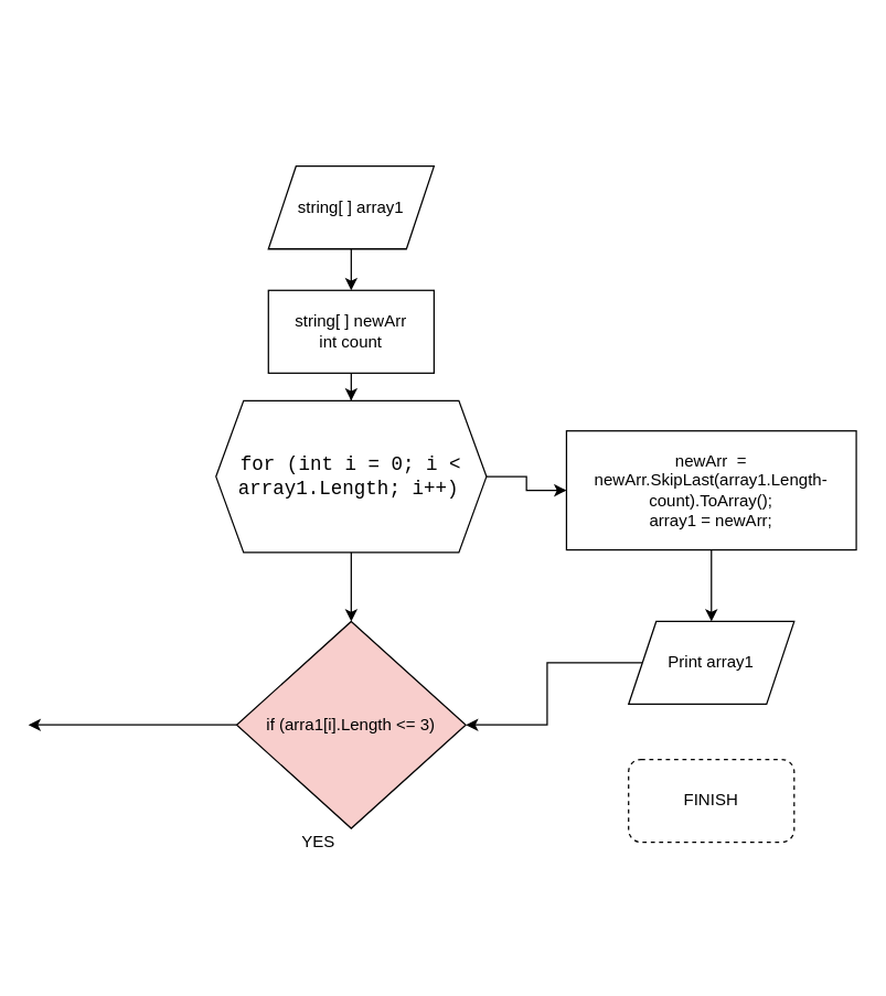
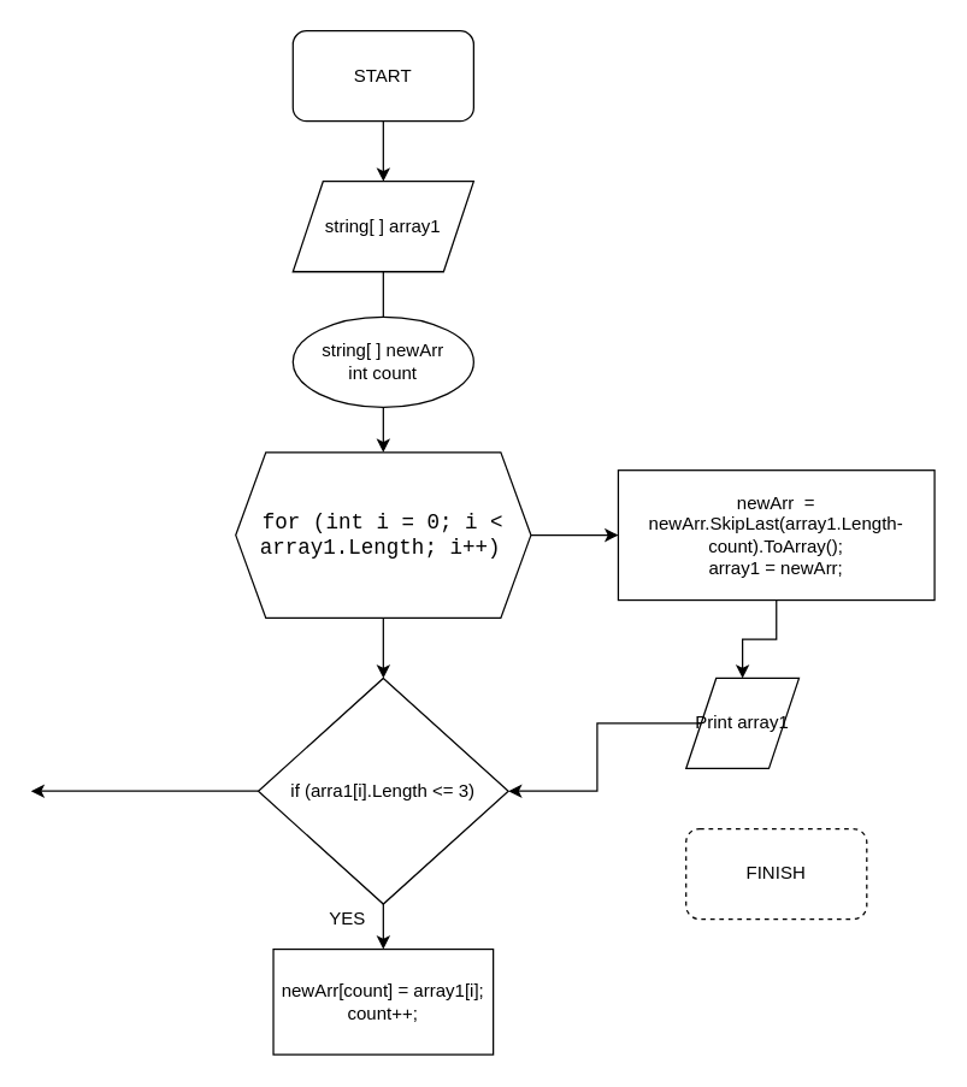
+ <mxCell id="3" value="START" style="rounded=1;whiteSpace=wrap;html=1;" vertex="1" parent="1"><mxGeometry x="194" y="20" width="120" height="60" as="geometry" /></mxCell>
+ <mxCell id="2" value="" style="edgeStyle=orthogonalEdgeStyle;rounded=0;orthogonalLoop=1;jettySize=auto;html=1;" edge="1" parent="1" source="3" target="5"><mxGeometry relative="1" as="geometry" /></mxCell>
- <mxCell id="4" value="" style="edgeStyle=orthogonalEdgeStyle;rounded=0;orthogonalLoop=1;jettySize=auto;html=1;" edge="1" parent="1" source="5" target="7"><mxGeometry relative="1" as="geometry" /></mxCell>
+ <mxCell id="4" value="" style="edgeStyle=orthogonalEdgeStyle;rounded=0;orthogonalLoop=1;jettySize=auto;html=1;endArrow=none;" edge="1" parent="1" source="5" target="7"><mxGeometry relative="1" as="geometry" /></mxCell>
- <mxCell id="7" value="string[ ] newArr&lt;br&gt;int count" style="rounded=0;whiteSpace=wrap;html=1;" vertex="1" parent="1"><mxGeometry x="194" y="210" width="120" height="60" as="geometry" /></mxCell>
+ <mxCell id="7" value="string[ ] newArr&lt;br&gt;int count" style="ellipse;whiteSpace=wrap;html=1;" vertex="1" parent="1"><mxGeometry x="194" y="210" width="120" height="60" as="geometry" /></mxCell>
- <mxCell id="10" value="&lt;span style=&quot;background-color: rgb(255, 255, 255);&quot;&gt;&lt;span style=&quot;font-family: Consolas, &amp;quot;Courier New&amp;quot;, monospace; font-size: 14px;&quot;&gt;for&lt;/span&gt;&lt;span style=&quot;font-family: Consolas, &amp;quot;Courier New&amp;quot;, monospace; font-size: 14px;&quot;&gt; (&lt;/span&gt;&lt;span style=&quot;font-family: Consolas, &amp;quot;Courier New&amp;quot;, monospace; font-size: 14px;&quot;&gt;int&lt;/span&gt;&lt;span style=&quot;font-family: Consolas, &amp;quot;Courier New&amp;quot;, monospace; font-size: 14px;&quot;&gt; &lt;/span&gt;&lt;span style=&quot;font-family: Consolas, &amp;quot;Courier New&amp;quot;, monospace; font-size: 14px;&quot;&gt;i&lt;/span&gt;&lt;span style=&quot;font-family: Consolas, &amp;quot;Courier New&amp;quot;, monospace; font-size: 14px;&quot;&gt; &lt;/span&gt;&lt;span style=&quot;font-family: Consolas, &amp;quot;Courier New&amp;quot;, monospace; font-size: 14px;&quot;&gt;=&lt;/span&gt;&lt;span style=&quot;font-family: Consolas, &amp;quot;Courier New&amp;quot;, monospace; font-size: 14px;&quot;&gt; &lt;/span&gt;&lt;span style=&quot;font-family: Consolas, &amp;quot;Courier New&amp;quot;, monospace; font-size: 14px;&quot;&gt;0&lt;/span&gt;&lt;span style=&quot;font-family: Consolas, &amp;quot;Courier New&amp;quot;, monospace; font-size: 14px;&quot;&gt;; &lt;/span&gt;&lt;span style=&quot;font-family: Consolas, &amp;quot;Courier New&amp;quot;, monospace; font-size: 14px;&quot;&gt;i&lt;/span&gt;&lt;span style=&quot;font-family: Consolas, &amp;quot;Courier New&amp;quot;, monospace; font-size: 14px;&quot;&gt; &lt;/span&gt;&lt;span style=&quot;font-family: Consolas, &amp;quot;Courier New&amp;quot;, monospace; font-size: 14px;&quot;&gt;&amp;lt;&lt;/span&gt;&lt;span style=&quot;font-family: Consolas, &amp;quot;Courier New&amp;quot;, monospace; font-size: 14px;&quot;&gt; &lt;/span&gt;&lt;span style=&quot;font-family: Consolas, &amp;quot;Courier New&amp;quot;, monospace; font-size: 14px;&quot;&gt;array1&lt;/span&gt;&lt;span style=&quot;font-family: Consolas, &amp;quot;Courier New&amp;quot;, monospace; font-size: 14px;&quot;&gt;.&lt;/span&gt;&lt;span style=&quot;font-family: Consolas, &amp;quot;Courier New&amp;quot;, monospace; font-size: 14px;&quot;&gt;Length&lt;/span&gt;&lt;span style=&quot;font-family: Consolas, &amp;quot;Courier New&amp;quot;, monospace; font-size: 14px;&quot;&gt;; &lt;/span&gt;&lt;span style=&quot;font-family: Consolas, &amp;quot;Courier New&amp;quot;, monospace; font-size: 14px;&quot;&gt;i&lt;/span&gt;&lt;span style=&quot;font-family: Consolas, &amp;quot;Courier New&amp;quot;, monospace; font-size: 14px;&quot;&gt;++&lt;/span&gt;&lt;span style=&quot;font-family: Consolas, &amp;quot;Courier New&amp;quot;, monospace; font-size: 14px;&quot;&gt;)&lt;/span&gt;&amp;nbsp;&lt;/span&gt;" style="shape=hexagon;perimeter=hexagonPerimeter2;whiteSpace=wrap;html=1;fixedSize=1;" vertex="1" parent="1"><mxGeometry x="156" y="290" width="196" height="110" as="geometry" /></mxCell>
+ <mxCell id="10" value="&lt;span style=&quot;background-color: rgb(255, 255, 255);&quot;&gt;&lt;span style=&quot;font-family: Consolas, &amp;quot;Courier New&amp;quot;, monospace; font-size: 14px;&quot;&gt;for&lt;/span&gt;&lt;span style=&quot;font-family: Consolas, &amp;quot;Courier New&amp;quot;, monospace; font-size: 14px;&quot;&gt; (&lt;/span&gt;&lt;span style=&quot;font-family: Consolas, &amp;quot;Courier New&amp;quot;, monospace; font-size: 14px;&quot;&gt;int&lt;/span&gt;&lt;span style=&quot;font-family: Consolas, &amp;quot;Courier New&amp;quot;, monospace; font-size: 14px;&quot;&gt; &lt;/span&gt;&lt;span style=&quot;font-family: Consolas, &amp;quot;Courier New&amp;quot;, monospace; font-size: 14px;&quot;&gt;i&lt;/span&gt;&lt;span style=&quot;font-family: Consolas, &amp;quot;Courier New&amp;quot;, monospace; font-size: 14px;&quot;&gt; &lt;/span&gt;&lt;span style=&quot;font-family: Consolas, &amp;quot;Courier New&amp;quot;, monospace; font-size: 14px;&quot;&gt;=&lt;/span&gt;&lt;span style=&quot;font-family: Consolas, &amp;quot;Courier New&amp;quot;, monospace; font-size: 14px;&quot;&gt; &lt;/span&gt;&lt;span style=&quot;font-family: Consolas, &amp;quot;Courier New&amp;quot;, monospace; font-size: 14px;&quot;&gt;0&lt;/span&gt;&lt;span style=&quot;font-family: Consolas, &amp;quot;Courier New&amp;quot;, monospace; font-size: 14px;&quot;&gt;; &lt;/span&gt;&lt;span style=&quot;font-family: Consolas, &amp;quot;Courier New&amp;quot;, monospace; font-size: 14px;&quot;&gt;i&lt;/span&gt;&lt;span style=&quot;font-family: Consolas, &amp;quot;Courier New&amp;quot;, monospace; font-size: 14px;&quot;&gt; &lt;/span&gt;&lt;span style=&quot;font-family: Consolas, &amp;quot;Courier New&amp;quot;, monospace; font-size: 14px;&quot;&gt;&amp;lt;&lt;/span&gt;&lt;span style=&quot;font-family: Consolas, &amp;quot;Courier New&amp;quot;, monospace; font-size: 14px;&quot;&gt; &lt;/span&gt;&lt;span style=&quot;font-family: Consolas, &amp;quot;Courier New&amp;quot;, monospace; font-size: 14px;&quot;&gt;array1&lt;/span&gt;&lt;span style=&quot;font-family: Consolas, &amp;quot;Courier New&amp;quot;, monospace; font-size: 14px;&quot;&gt;.&lt;/span&gt;&lt;span style=&quot;font-family: Consolas, &amp;quot;Courier New&amp;quot;, monospace; font-size: 14px;&quot;&gt;Length&lt;/span&gt;&lt;span style=&quot;font-family: Consolas, &amp;quot;Courier New&amp;quot;, monospace; font-size: 14px;&quot;&gt;; &lt;/span&gt;&lt;span style=&quot;font-family: Consolas, &amp;quot;Courier New&amp;quot;, monospace; font-size: 14px;&quot;&gt;i&lt;/span&gt;&lt;span style=&quot;font-family: Consolas, &amp;quot;Courier New&amp;quot;, monospace; font-size: 14px;&quot;&gt;++&lt;/span&gt;&lt;span style=&quot;font-family: Consolas, &amp;quot;Courier New&amp;quot;, monospace; font-size: 14px;&quot;&gt;)&lt;/span&gt;&amp;nbsp;&lt;/span&gt;" style="shape=hexagon;perimeter=hexagonPerimeter2;whiteSpace=wrap;html=1;fixedSize=1;" vertex="1" parent="1"><mxGeometry x="156" y="300" width="196" height="110" as="geometry" /></mxCell>
- <mxCell id="19" value="Print array1" style="shape=parallelogram;perimeter=parallelogramPerimeter;whiteSpace=wrap;html=1;fixedSize=1;" vertex="1" parent="1"><mxGeometry x="455" y="450" width="120" height="60" as="geometry" /></mxCell>
+ <mxCell id="19" value="Print array1" style="shape=parallelogram;perimeter=parallelogramPerimeter;whiteSpace=wrap;html=1;fixedSize=1;" vertex="1" parent="1"><mxGeometry x="455" y="450" width="75" height="60" as="geometry" /></mxCell>
- <mxCell id="13" value="if (arra1[i].Length &amp;lt;= 3)" style="rhombus;whiteSpace=wrap;html=1;labelBackgroundColor=none;fontColor=#000000;fillColor=#f8cecc;" vertex="1" parent="1"><mxGeometry x="171" y="450" width="166" height="150" as="geometry" /></mxCell>
+ <mxCell id="13" value="if (arra1[i].Length &amp;lt;= 3)" style="rhombus;whiteSpace=wrap;html=1;labelBackgroundColor=none;fontColor=#000000;" vertex="1" parent="1"><mxGeometry x="171" y="450" width="166" height="150" as="geometry" /></mxCell>
+ <mxCell id="11" value="" style="edgeStyle=orthogonalEdgeStyle;rounded=0;orthogonalLoop=1;jettySize=auto;html=1;fontColor=#000000;" edge="1" parent="1" source="13" target="14"><mxGeometry relative="1" as="geometry" /></mxCell>
+ <mxCell id="14" value="newArr[count] = array1[i]; &lt;br&gt;count++;" style="rounded=0;whiteSpace=wrap;html=1;labelBackgroundColor=none;fontColor=#000000;" vertex="1" parent="1"><mxGeometry x="181" y="630" width="146" height="70" as="geometry" /></mxCell>
